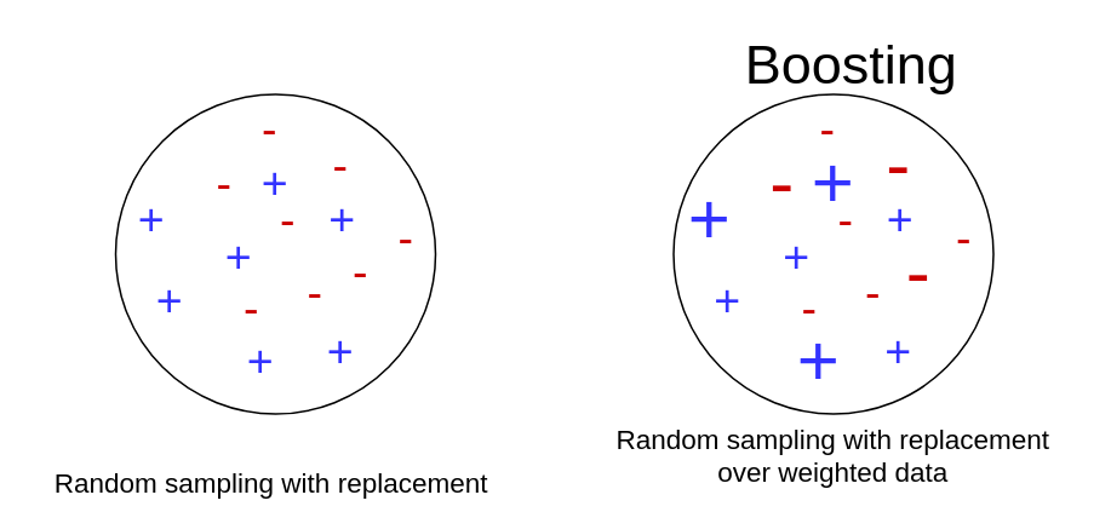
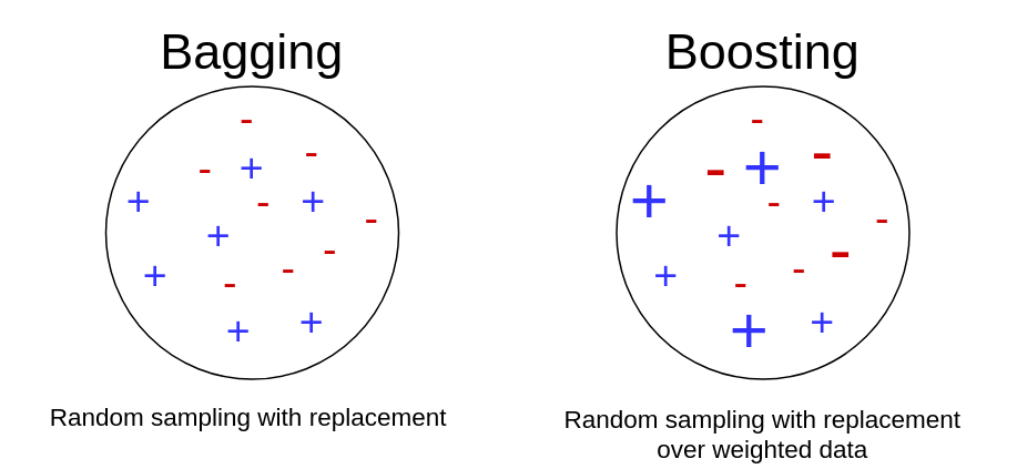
+ <mxCell id="18" value="&lt;font style=&quot;font-size: 30px&quot;&gt;Bagging&lt;/font&gt;" style="text;html=1;strokeColor=none;fillColor=none;align=center;verticalAlign=middle;whiteSpace=wrap;rounded=0;fontColor=#000000;" vertex="1" parent="1"><mxGeometry x="98" y="20" width="106" height="20" as="geometry" /></mxCell>
- <mxCell id="36" value="&lt;font style=&quot;font-size: 30px&quot;&gt;Boosting&lt;/font&gt;" style="text;html=1;strokeColor=none;fillColor=none;align=center;verticalAlign=middle;whiteSpace=wrap;rounded=0;fontColor=#000000;" vertex="1" parent="1"><mxGeometry x="415" y="25" width="106" height="20" as="geometry" /></mxCell>
+ <mxCell id="36" value="&lt;font style=&quot;font-size: 30px&quot;&gt;Boosting&lt;/font&gt;" style="text;html=1;strokeColor=none;fillColor=none;align=center;verticalAlign=middle;whiteSpace=wrap;rounded=0;fontColor=#000000;" vertex="1" parent="1"><mxGeometry x="405" y="20" width="106" height="20" as="geometry" /></mxCell>
- <mxCell id="37" value="&lt;font&gt;&lt;font style=&quot;font-size: 15px&quot;&gt;Random sampling with replacement over weighted data&lt;/font&gt;&lt;br&gt;&lt;/font&gt;" style="text;html=1;strokeColor=none;fillColor=none;align=center;verticalAlign=middle;whiteSpace=wrap;rounded=0;fontColor=#000000;" vertex="1" parent="1"><mxGeometry x="327" y="240" width="262" height="20" as="geometry" /></mxCell>
+ <mxCell id="37" value="&lt;font&gt;&lt;font style=&quot;font-size: 15px&quot;&gt;Random sampling with replacement over weighted data&lt;/font&gt;&lt;br&gt;&lt;/font&gt;" style="text;html=1;strokeColor=none;fillColor=none;align=center;verticalAlign=middle;whiteSpace=wrap;rounded=0;fontColor=#000000;" vertex="1" parent="1"><mxGeometry x="327" y="250" width="262" height="20" as="geometry" /></mxCell>
- <mxCell id="19" value="&lt;font&gt;&lt;font style=&quot;font-size: 15px&quot;&gt;Random sampling with replacement&amp;nbsp;&lt;/font&gt;&lt;br&gt;&lt;/font&gt;" style="text;html=1;strokeColor=none;fillColor=none;align=center;verticalAlign=middle;whiteSpace=wrap;rounded=0;fontColor=#000000;" vertex="1" parent="1"><mxGeometry x="20" y="255" width="262" height="20" as="geometry" /></mxCell>
+ <mxCell id="19" value="&lt;font&gt;&lt;font style=&quot;font-size: 15px&quot;&gt;Random sampling with replacement&amp;nbsp;&lt;/font&gt;&lt;br&gt;&lt;/font&gt;" style="text;html=1;strokeColor=none;fillColor=none;align=center;verticalAlign=middle;whiteSpace=wrap;rounded=0;fontColor=#000000;" vertex="1" parent="1"><mxGeometry x="20" y="240" width="262" height="20" as="geometry" /></mxCell>
